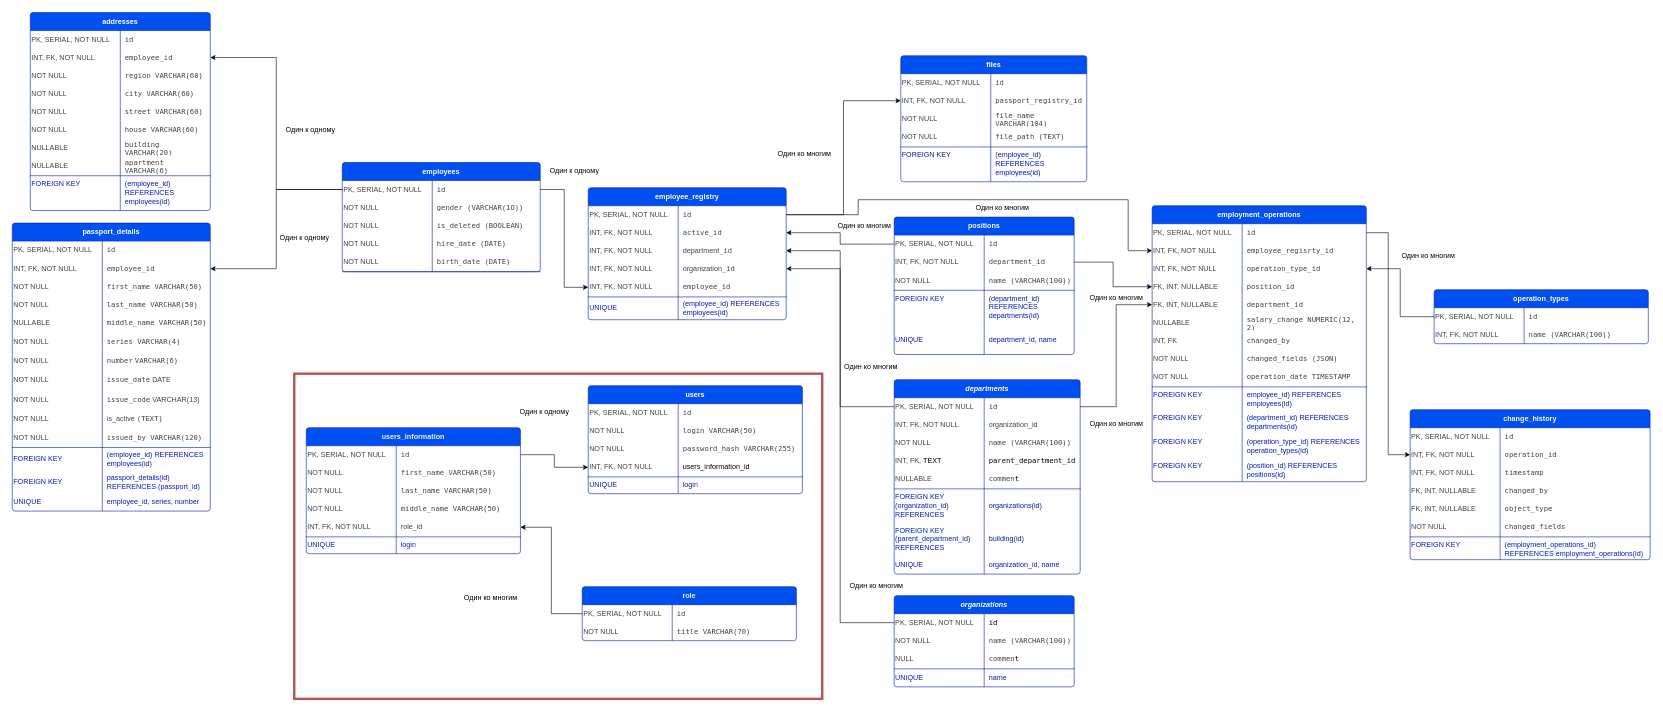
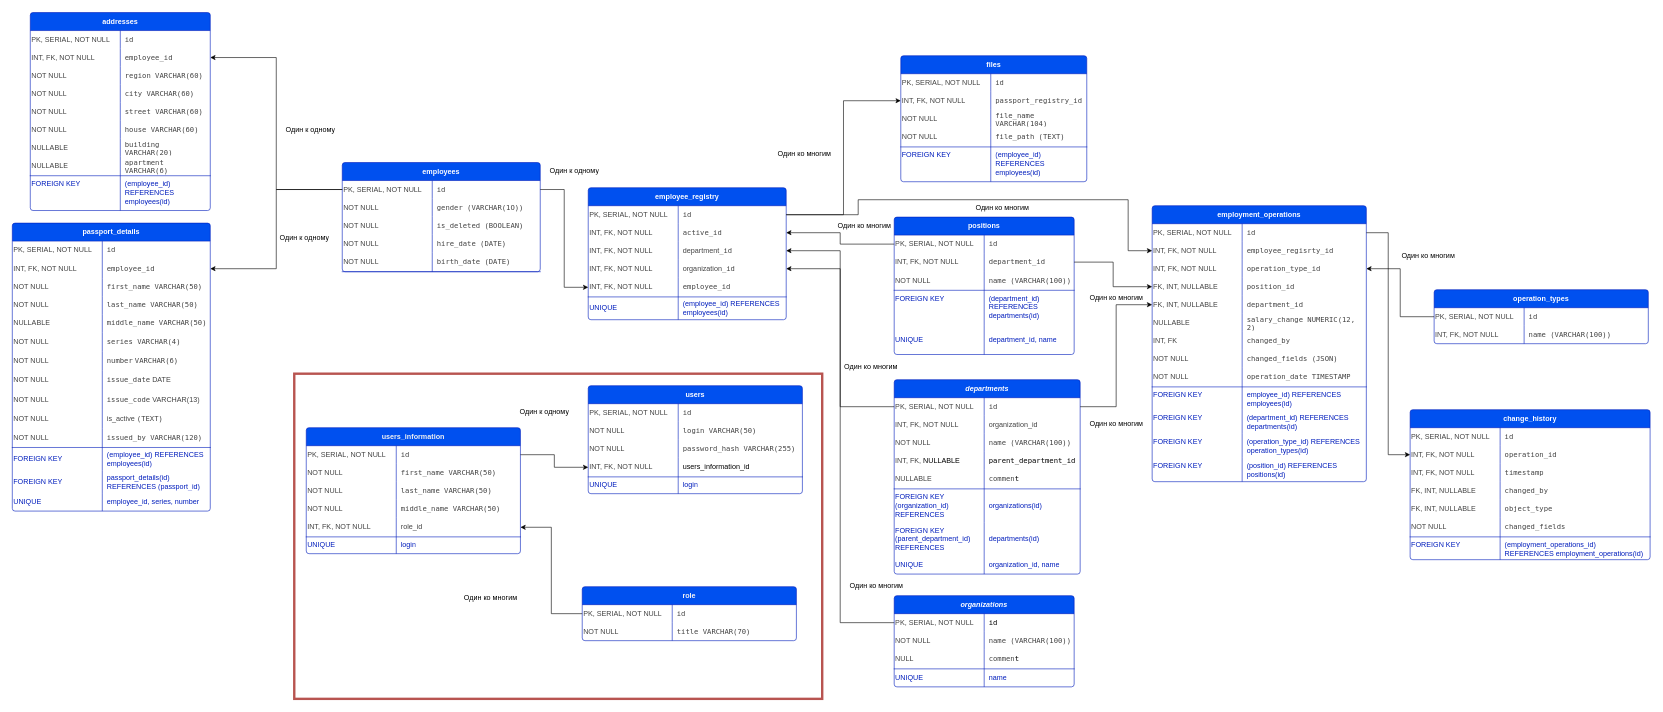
- <mxCell id="26" value="INT, FK,&amp;nbsp;&lt;span style=&quot;color: rgb(0, 0, 0);&quot;&gt;TEXT&lt;/span&gt;" style="shape=partialRectangle;connectable=0;fillColor=none;top=0;left=0;bottom=0;right=0;fontStyle=0;overflow=hidden;html=1;whiteSpace=wrap;align=left;fontColor=#434343;strokeColor=#434343;shadow=0;" parent="25" vertex="1"><mxGeometry width="150" height="30" as="geometry"><mxRectangle width="150" height="30" as="alternateBounds" /></mxGeometry></mxCell>
+ <mxCell id="26" value="INT, FK,&amp;nbsp;&lt;span style=&quot;color: rgb(0, 0, 0);&quot;&gt;NULLABLE&lt;/span&gt;" style="shape=partialRectangle;connectable=0;fillColor=none;top=0;left=0;bottom=0;right=0;fontStyle=0;overflow=hidden;html=1;whiteSpace=wrap;align=left;fontColor=#434343;strokeColor=#434343;shadow=0;" parent="25" vertex="1"><mxGeometry width="150" height="30" as="geometry"><mxRectangle width="150" height="30" as="alternateBounds" /></mxGeometry></mxCell>
- <mxCell id="36" value="&lt;font color=&quot;#001dbc&quot;&gt;building(id)&lt;/font&gt;" style="shape=partialRectangle;connectable=0;fillColor=none;top=0;left=0;bottom=0;right=0;align=left;spacingLeft=6;overflow=hidden;html=1;whiteSpace=wrap;strokeColor=inherit;perimeterSpacing=0;perimeter=rectanglePerimeter;recursiveResize=1;backgroundOutline=1;fontColor=#007AFF;shadow=0;" parent="34" vertex="1"><mxGeometry x="150" width="160" height="56" as="geometry"><mxRectangle width="160" height="56" as="alternateBounds" /></mxGeometry></mxCell>
+ <mxCell id="36" value="&lt;font color=&quot;#001dbc&quot;&gt;departments(id)&lt;/font&gt;" style="shape=partialRectangle;connectable=0;fillColor=none;top=0;left=0;bottom=0;right=0;align=left;spacingLeft=6;overflow=hidden;html=1;whiteSpace=wrap;strokeColor=inherit;perimeterSpacing=0;perimeter=rectanglePerimeter;recursiveResize=1;backgroundOutline=1;fontColor=#007AFF;shadow=0;" parent="34" vertex="1"><mxGeometry x="150" width="160" height="56" as="geometry"><mxRectangle width="160" height="56" as="alternateBounds" /></mxGeometry></mxCell>
